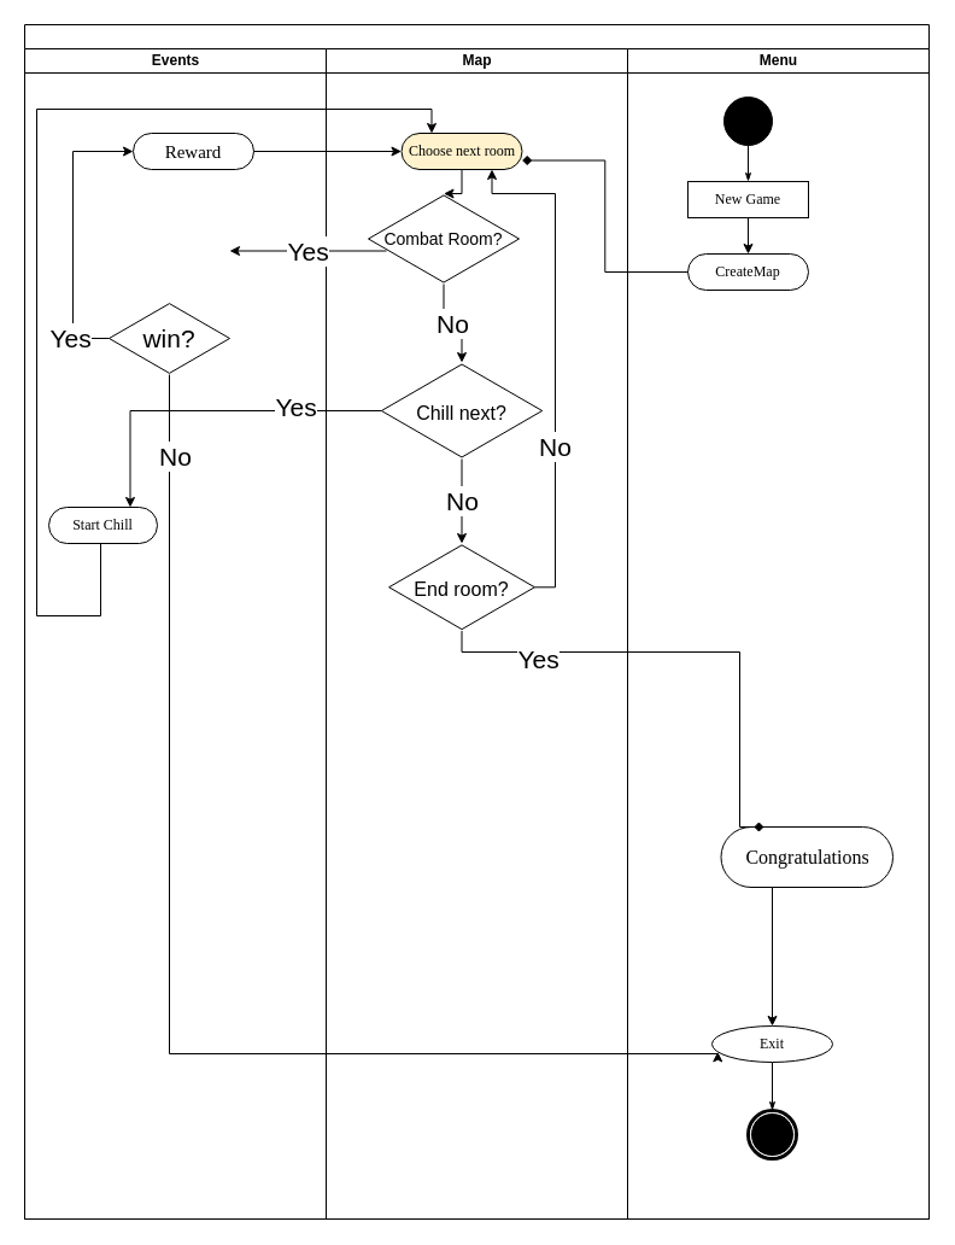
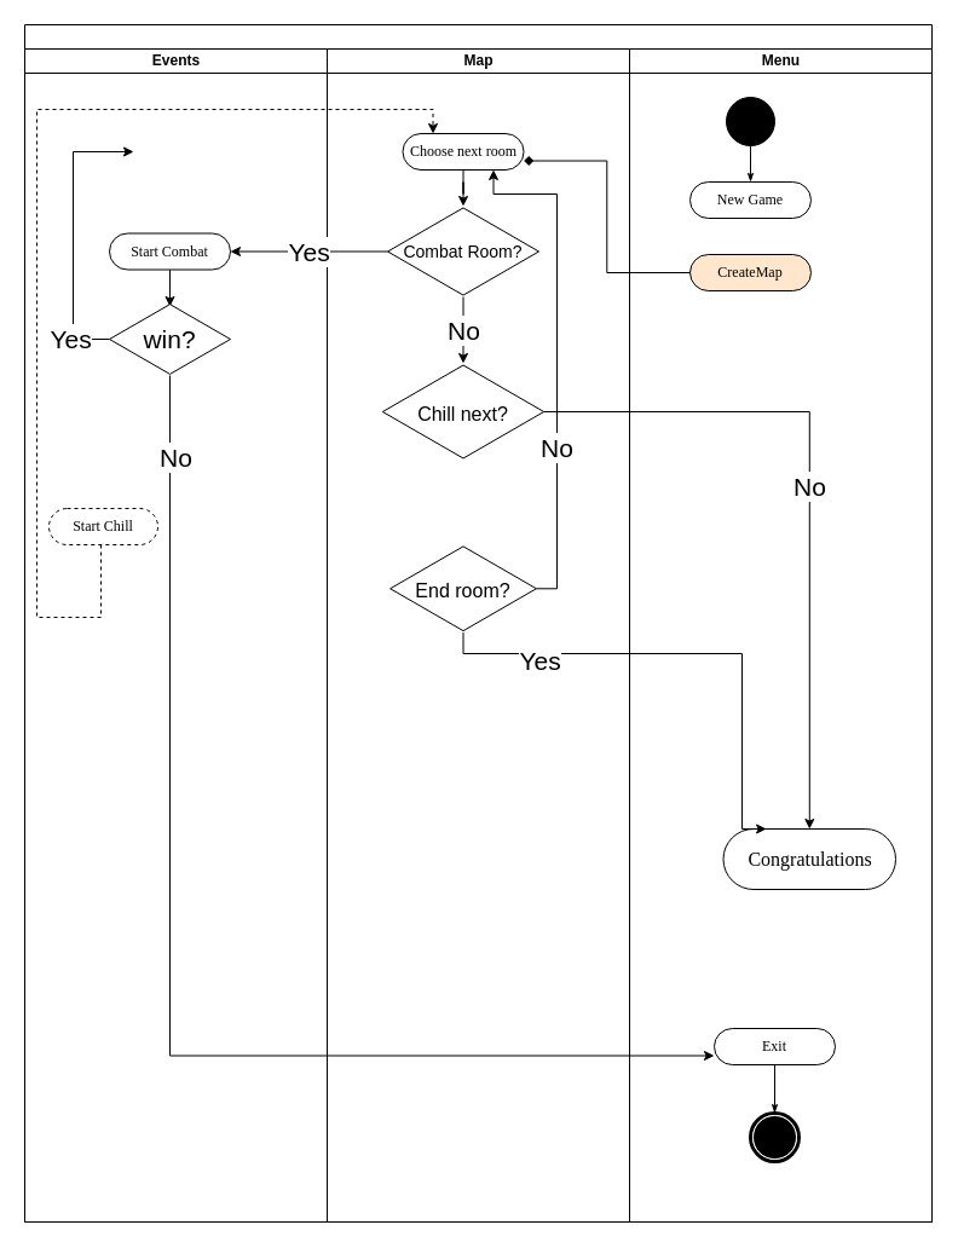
- <mxCell id="8" value="&lt;font style=&quot;font-size: 15px&quot;&gt;Reward&lt;/font&gt;" style="rounded=1;whiteSpace=wrap;html=1;shadow=0;comic=0;labelBackgroundColor=none;strokeWidth=1;fontFamily=Verdana;fontSize=12;align=center;arcSize=50;" vertex="1" parent="3"><mxGeometry x="90" y="70" width="100" height="30" as="geometry" /></mxCell>
- <mxCell id="41" style="edgeStyle=orthogonalEdgeStyle;rounded=0;orthogonalLoop=1;jettySize=auto;html=1;entryX=0;entryY=0.5;entryDx=0;entryDy=0;" edge="1" parent="2" source="8" target="11"><mxGeometry relative="1" as="geometry" /></mxCell>
- <mxCell id="11" value="Choose next room" style="rounded=1;whiteSpace=wrap;html=1;shadow=0;comic=0;labelBackgroundColor=none;strokeWidth=1;fontFamily=Verdana;fontSize=12;align=center;arcSize=50;fillColor=#fff2cc;" parent="9" vertex="1"><mxGeometry x="62.5" y="70" width="100" height="30" as="geometry" /></mxCell>
+ <mxCell id="11" value="Choose next room" style="rounded=1;whiteSpace=wrap;html=1;shadow=0;comic=0;labelBackgroundColor=none;strokeWidth=1;fontFamily=Verdana;fontSize=12;align=center;arcSize=50;" parent="9" vertex="1"><mxGeometry x="62.5" y="70" width="100" height="30" as="geometry" /></mxCell>
- <mxCell id="23" value="New Game" style="whiteSpace=wrap;html=1;shadow=0;comic=0;labelBackgroundColor=none;strokeWidth=1;fontFamily=Verdana;fontSize=12;align=center;arcSize=50;rounded=0;" parent="19" vertex="1"><mxGeometry x="50" y="110" width="100" height="30" as="geometry" /></mxCell>
+ <mxCell id="23" value="New Game" style="rounded=1;whiteSpace=wrap;html=1;shadow=0;comic=0;labelBackgroundColor=none;strokeWidth=1;fontFamily=Verdana;fontSize=12;align=center;arcSize=50;" parent="19" vertex="1"><mxGeometry x="50" y="110" width="100" height="30" as="geometry" /></mxCell>
- <mxCell id="38" style="edgeStyle=orthogonalEdgeStyle;rounded=0;orthogonalLoop=1;jettySize=auto;html=1;entryX=0.25;entryY=0;entryDx=0;entryDy=0;fontSize=16;" parent="2" source="7" target="11" edge="1"><mxGeometry relative="1" as="geometry"><Array as="points"><mxPoint x="63" y="490" /><mxPoint x="10" y="490" /><mxPoint x="10" y="70" /><mxPoint x="338" y="70" /></Array></mxGeometry></mxCell>
+ <mxCell id="38" style="edgeStyle=orthogonalEdgeStyle;rounded=0;orthogonalLoop=1;jettySize=auto;html=1;entryX=0.25;entryY=0;entryDx=0;entryDy=0;fontSize=16;dashed=1;" parent="2" source="7" target="11" edge="1"><mxGeometry relative="1" as="geometry"><Array as="points"><mxPoint x="63" y="490" /><mxPoint x="10" y="490" /><mxPoint x="10" y="70" /><mxPoint x="338" y="70" /></Array></mxGeometry></mxCell>
- <mxCell id="22" style="edgeStyle=orthogonalEdgeStyle;rounded=0;orthogonalLoop=1;jettySize=auto;html=1;exitX=0.5;exitY=1;exitDx=0;exitDy=0;entryX=0.5;entryY=0;entryDx=0;entryDy=0;" parent="19" source="23" target="27" edge="1"><mxGeometry relative="1" as="geometry" /></mxCell>
- <mxCell id="13" value="&lt;font style=&quot;font-size: 14px&quot;&gt;Combat Room?&lt;/font&gt;" style="html=1;whiteSpace=wrap;aspect=fixed;shape=isoRectangle;" parent="9" vertex="1"><mxGeometry x="35" y="120" width="125" height="75" as="geometry" /></mxCell>
+ <mxCell id="13" value="&lt;font style=&quot;font-size: 14px&quot;&gt;Combat Room?&lt;/font&gt;" style="html=1;whiteSpace=wrap;aspect=fixed;shape=isoRectangle;" parent="9" vertex="1"><mxGeometry x="50" y="130" width="125" height="75" as="geometry" /></mxCell>
+ <mxCell id="5" value="Start Combat" style="rounded=1;whiteSpace=wrap;html=1;shadow=0;comic=0;labelBackgroundColor=none;strokeWidth=1;fontFamily=Verdana;fontSize=12;align=center;arcSize=50;" parent="3" vertex="1"><mxGeometry x="70" y="152.5" width="100" height="30" as="geometry" /></mxCell>
- <mxCell id="27" value="CreateMap" style="rounded=1;whiteSpace=wrap;html=1;shadow=0;comic=0;labelBackgroundColor=none;strokeWidth=1;fontFamily=Verdana;fontSize=12;align=center;arcSize=50;" parent="19" vertex="1"><mxGeometry x="50" y="170" width="100" height="30" as="geometry" /></mxCell>
+ <mxCell id="27" value="CreateMap" style="rounded=1;whiteSpace=wrap;html=1;shadow=0;comic=0;labelBackgroundColor=none;strokeWidth=1;fontFamily=Verdana;fontSize=12;align=center;arcSize=50;fillColor=#ffe6cc;" parent="19" vertex="1"><mxGeometry x="50" y="170" width="100" height="30" as="geometry" /></mxCell>
+ <mxCell id="4" style="edgeStyle=orthogonalEdgeStyle;rounded=0;orthogonalLoop=1;jettySize=auto;html=1;exitX=0.5;exitY=1;exitDx=0;exitDy=0;entryX=0.5;entryY=0.05;entryDx=0;entryDy=0;entryPerimeter=0;fontSize=21;" parent="3" source="5" target="6" edge="1"><mxGeometry relative="1" as="geometry" /></mxCell>
- <mxCell id="39" style="edgeStyle=orthogonalEdgeStyle;rounded=0;orthogonalLoop=1;jettySize=auto;html=1;fontSize=16;entryX=0.75;entryY=0;entryDx=0;entryDy=0;" parent="2" source="15" target="7" edge="1"><mxGeometry relative="1" as="geometry"><mxPoint x="80" y="390" as="targetPoint" /></mxGeometry></mxCell>
- <mxCell id="40" value="Yes" style="edgeLabel;html=1;align=center;verticalAlign=middle;resizable=0;points=[];fontSize=21;" parent="39" vertex="1" connectable="0"><mxGeometry x="-0.508" y="-4" relative="1" as="geometry"><mxPoint as="offset" /></mxGeometry></mxCell>
- <mxCell id="14" value="&lt;font style=&quot;font-size: 21px&quot;&gt;No&lt;/font&gt;" style="edgeStyle=orthogonalEdgeStyle;rounded=0;orthogonalLoop=1;jettySize=auto;html=1;fontSize=16;" parent="9" source="15" target="18" edge="1"><mxGeometry relative="1" as="geometry" /></mxCell>
+ <mxCell id="14" value="&lt;font style=&quot;font-size: 21px&quot;&gt;No&lt;/font&gt;" style="edgeStyle=orthogonalEdgeStyle;rounded=0;orthogonalLoop=1;jettySize=auto;html=1;fontSize=16;" parent="9" source="15" target="29" edge="1"><mxGeometry relative="1" as="geometry" /></mxCell>
- <mxCell id="7" value="Start Chill" style="rounded=1;whiteSpace=wrap;html=1;shadow=0;comic=0;labelBackgroundColor=none;strokeWidth=1;fontFamily=Verdana;fontSize=12;align=center;arcSize=50;" parent="3" vertex="1"><mxGeometry x="20" y="380" width="90" height="30" as="geometry" /></mxCell>
+ <mxCell id="7" value="Start Chill" style="rounded=1;whiteSpace=wrap;html=1;shadow=0;comic=0;labelBackgroundColor=none;strokeWidth=1;fontFamily=Verdana;fontSize=12;align=center;arcSize=50;dashed=1;" parent="3" vertex="1"><mxGeometry x="20" y="380" width="90" height="30" as="geometry" /></mxCell>
- <mxCell id="36" style="edgeStyle=orthogonalEdgeStyle;rounded=0;orthogonalLoop=1;jettySize=auto;html=1;fontSize=21;entryX=0.25;entryY=0;entryDx=0;entryDy=0;endArrow=diamond;" parent="2" source="18" target="29" edge="1"><mxGeometry relative="1" as="geometry"><mxPoint x="620" y="640" as="targetPoint" /><Array as="points"><mxPoint x="363" y="520" /><mxPoint x="593" y="520" /></Array></mxGeometry></mxCell>
+ <mxCell id="36" style="edgeStyle=orthogonalEdgeStyle;rounded=0;orthogonalLoop=1;jettySize=auto;html=1;fontSize=21;entryX=0.25;entryY=0;entryDx=0;entryDy=0;" parent="2" source="18" target="29" edge="1"><mxGeometry relative="1" as="geometry"><mxPoint x="620" y="640" as="targetPoint" /><Array as="points"><mxPoint x="363" y="520" /><mxPoint x="593" y="520" /></Array></mxGeometry></mxCell>
- <mxCell id="28" style="edgeStyle=orthogonalEdgeStyle;rounded=0;orthogonalLoop=1;jettySize=auto;html=1;exitX=0.5;exitY=1;exitDx=0;exitDy=0;fontSize=16;" parent="19" source="29" target="25" edge="1"><mxGeometry relative="1" as="geometry"><Array as="points"><mxPoint x="120" y="690" /></Array></mxGeometry></mxCell>
- <mxCell id="25" value="Exit" style="ellipse;whiteSpace=wrap;html=1;shadow=0;comic=0;labelBackgroundColor=none;strokeWidth=1;fontFamily=Verdana;fontSize=12;align=center;arcSize=50;" parent="19" vertex="1"><mxGeometry x="70" y="810" width="100" height="30" as="geometry" /></mxCell>
+ <mxCell id="25" value="Exit" style="rounded=1;whiteSpace=wrap;html=1;shadow=0;comic=0;labelBackgroundColor=none;strokeWidth=1;fontFamily=Verdana;fontSize=12;align=center;arcSize=50;" parent="19" vertex="1"><mxGeometry x="70" y="810" width="100" height="30" as="geometry" /></mxCell>
